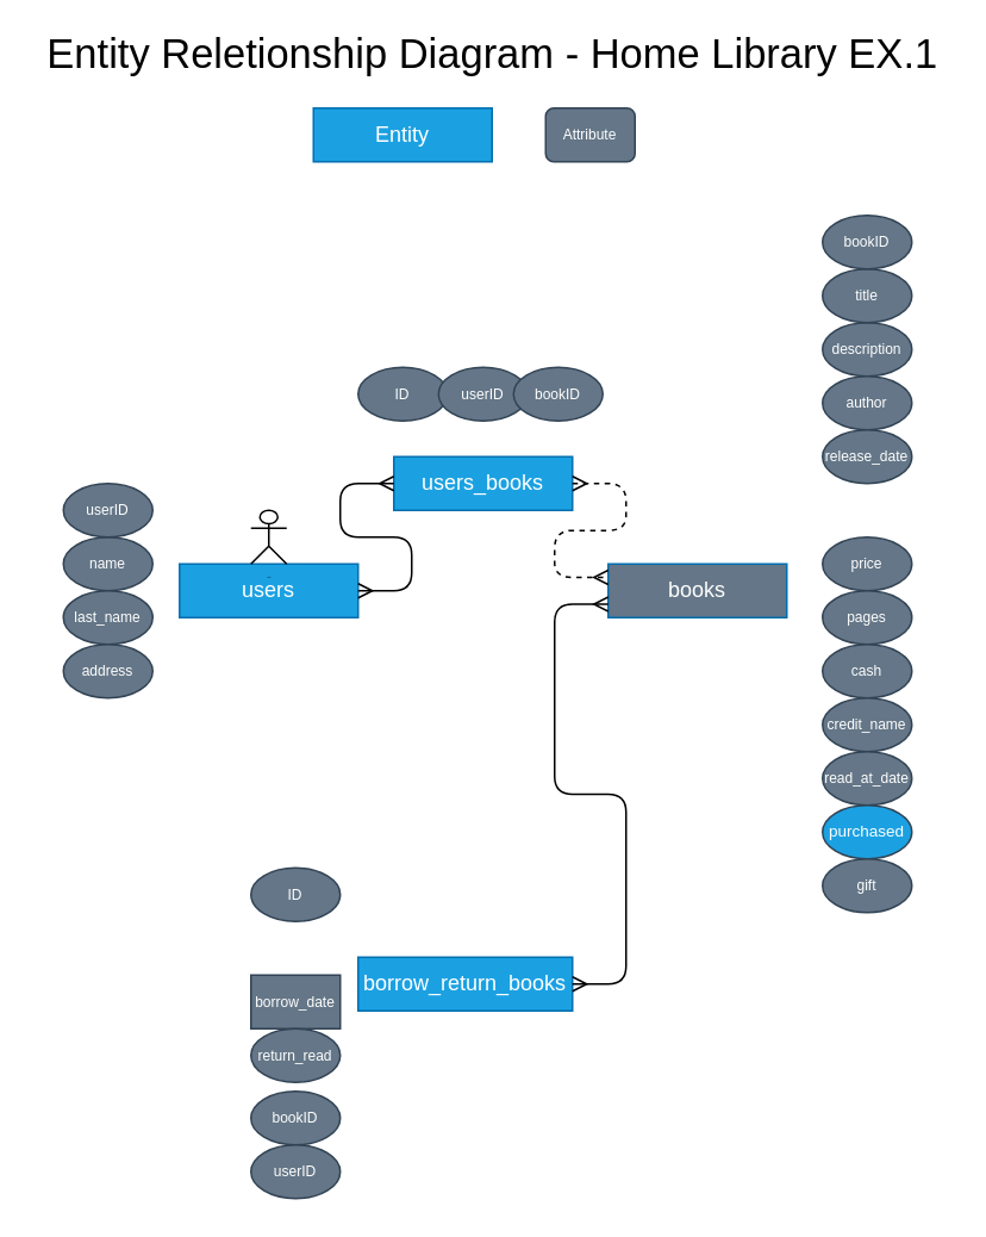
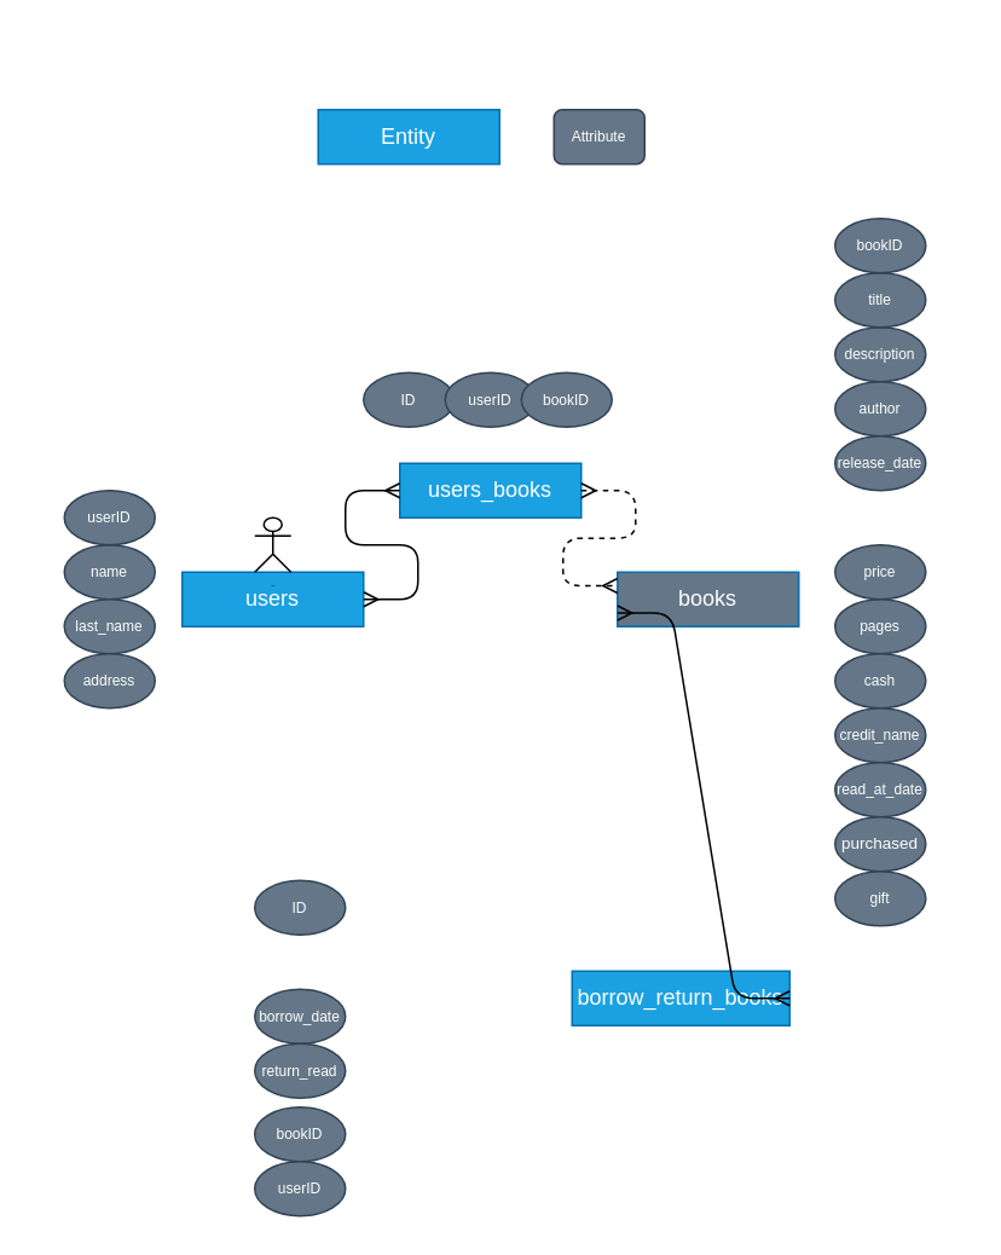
- <mxCell id="2" value="&lt;font style=&quot;font-size: 23px&quot;&gt;Entity Reletionship Diagram - Home Library EX.1&lt;/font&gt;" style="text;html=1;align=center;verticalAlign=middle;resizable=0;points=[];autosize=1;strokeColor=none;" parent="1" vertex="1"><mxGeometry x="20" y="20" width="510" height="20" as="geometry" /></mxCell>
- <mxCell id="22" value="purchased" style="ellipse;whiteSpace=wrap;html=1;fillColor=#1ba1e2;strokeColor=#314354;fontColor=#ffffff;fontSize=9;" parent="1" vertex="1"><mxGeometry x="460" y="450" width="50" height="30" as="geometry" /></mxCell>
+ <mxCell id="22" value="purchased" style="ellipse;whiteSpace=wrap;html=1;fillColor=#647687;strokeColor=#314354;fontColor=#ffffff;fontSize=9;" parent="1" vertex="1"><mxGeometry x="460" y="450" width="50" height="30" as="geometry" /></mxCell>
- <mxCell id="11" value="borrow_return_books" style="rounded=0;whiteSpace=wrap;html=1;fillColor=#1ba1e2;strokeColor=#006EAF;fontColor=#ffffff;fontSize=12;" parent="1" vertex="1"><mxGeometry x="200" y="535" width="120" height="30" as="geometry" /></mxCell>
+ <mxCell id="11" value="borrow_return_books" style="rounded=0;whiteSpace=wrap;html=1;fillColor=#1ba1e2;strokeColor=#006EAF;fontColor=#ffffff;fontSize=12;" parent="1" vertex="1"><mxGeometry x="315" y="535" width="120" height="30" as="geometry" /></mxCell>
- <mxCell id="9" value="&lt;span style=&quot;font-size: 8px&quot;&gt;borrow_date&lt;/span&gt;" style="whiteSpace=wrap;html=1;fillColor=#647687;strokeColor=#314354;fontColor=#ffffff;fontSize=9;rounded=0;" parent="1" vertex="1"><mxGeometry x="140" y="545" width="50" height="30" as="geometry" /></mxCell>
+ <mxCell id="9" value="&lt;span style=&quot;font-size: 8px&quot;&gt;borrow_date&lt;/span&gt;" style="ellipse;whiteSpace=wrap;html=1;fillColor=#647687;strokeColor=#314354;fontColor=#ffffff;fontSize=9;" parent="1" vertex="1"><mxGeometry x="140" y="545" width="50" height="30" as="geometry" /></mxCell>
